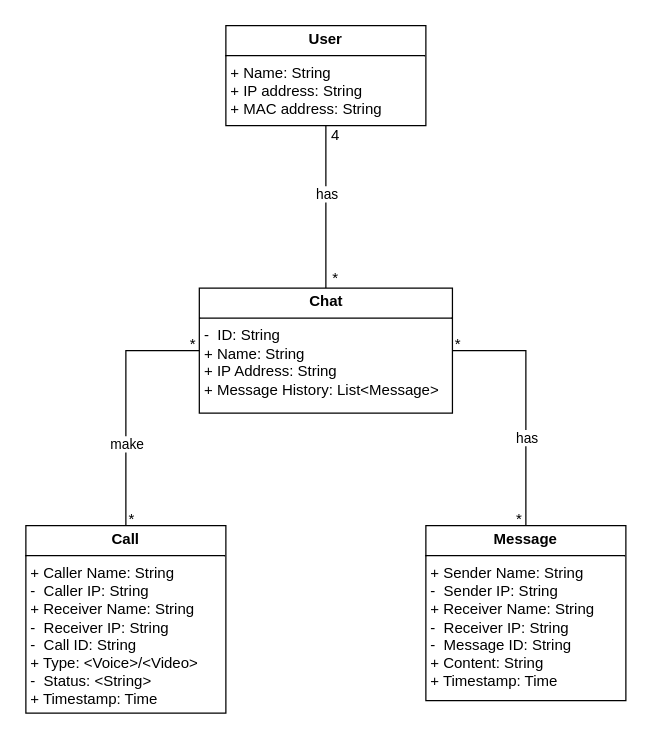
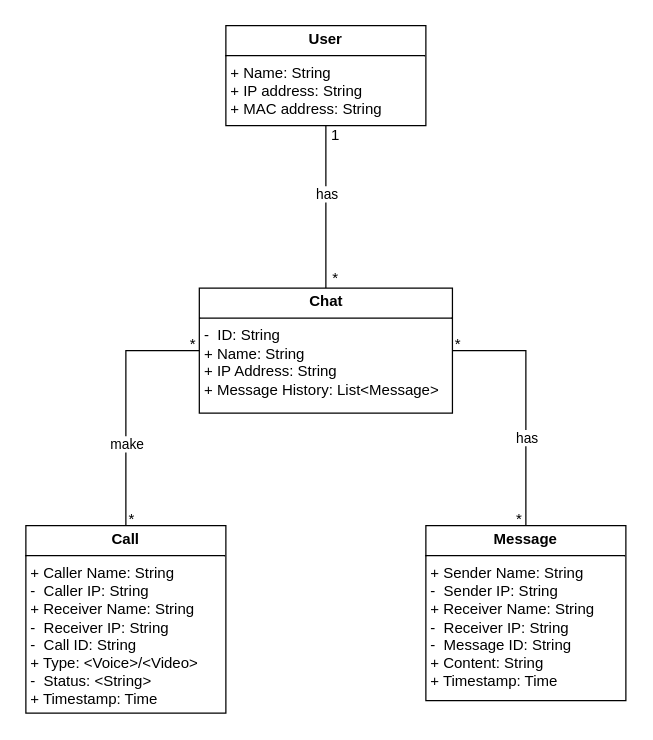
- <mxCell id="12" value="4" style="text;html=1;align=center;verticalAlign=middle;whiteSpace=wrap;rounded=0;" vertex="1" parent="1"><mxGeometry x="263" y="103" width="10" height="10" as="geometry" /></mxCell>
+ <mxCell id="12" value="1" style="text;html=1;align=center;verticalAlign=middle;whiteSpace=wrap;rounded=0;" vertex="1" parent="1"><mxGeometry x="263" y="103" width="10" height="10" as="geometry" /></mxCell>
